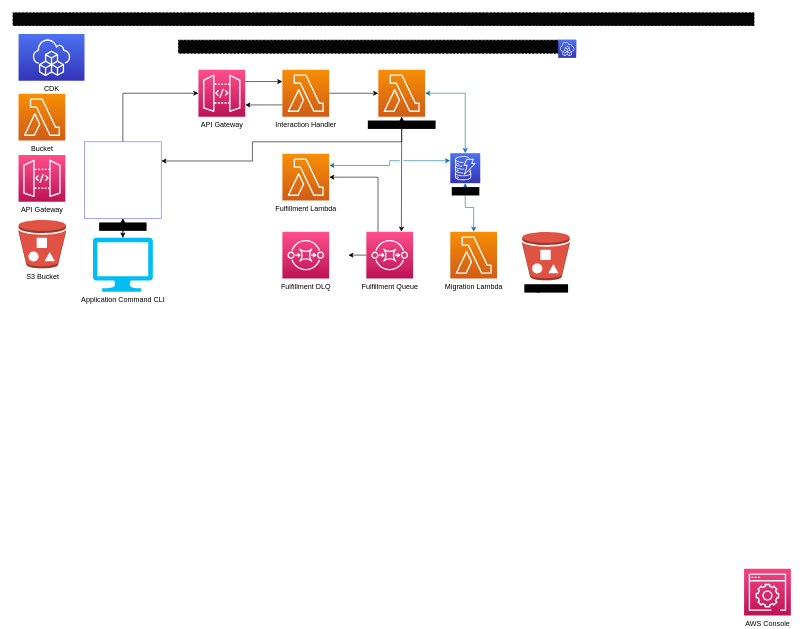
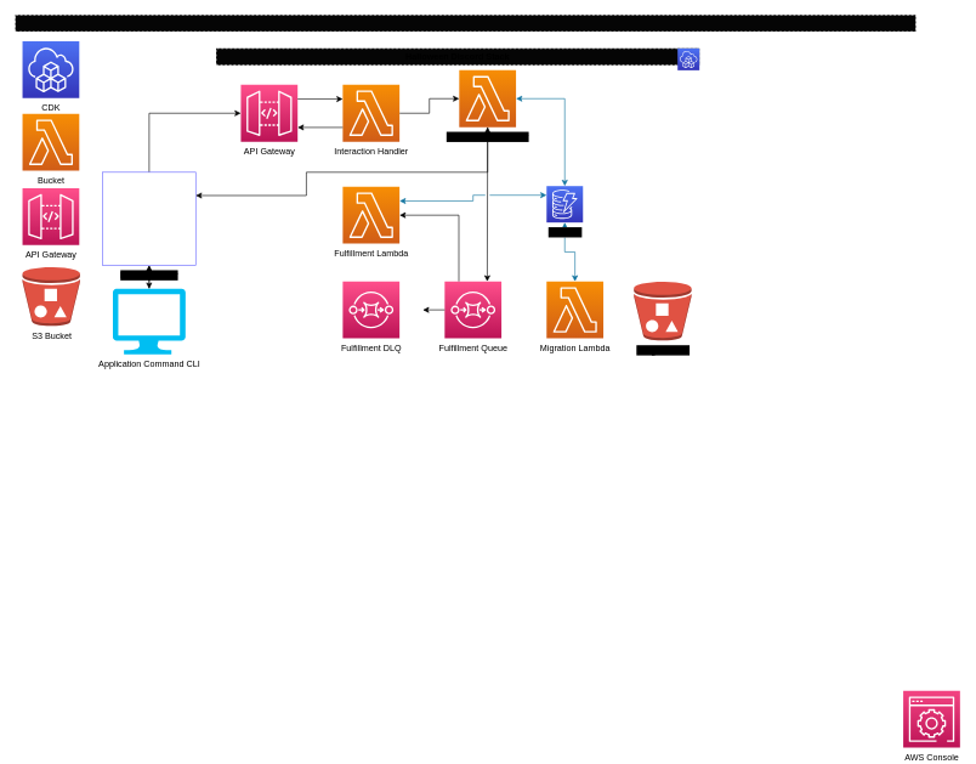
- <mxCell id="5" value="CDK" style="sketch=0;points=[[0,0,0],[0.25,0,0],[0.5,0,0],[0.75,0,0],[1,0,0],[0,1,0],[0.25,1,0],[0.5,1,0],[0.75,1,0],[1,1,0],[0,0.25,0],[0,0.5,0],[0,0.75,0],[1,0.25,0],[1,0.5,0],[1,0.75,0]];outlineConnect=0;fontColor=default;gradientColor=#4D72F3;gradientDirection=north;fillColor=#3334B9;strokeColor=#ffffff;dashed=0;verticalLabelPosition=bottom;verticalAlign=top;align=center;html=1;fontSize=12;fontStyle=0;aspect=fixed;shape=mxgraph.aws4.resourceIcon;resIcon=mxgraph.aws4.cloud_development_kit;labelBackgroundColor=none;rounded=0;" parent="3" vertex="1"><mxGeometry x="10" y="36" width="110" height="78" as="geometry" /></mxCell>
+ <mxCell id="5" value="CDK" style="sketch=0;points=[[0,0,0],[0.25,0,0],[0.5,0,0],[0.75,0,0],[1,0,0],[0,1,0],[0.25,1,0],[0.5,1,0],[0.75,1,0],[1,1,0],[0,0.25,0],[0,0.5,0],[0,0.75,0],[1,0.25,0],[1,0.5,0],[1,0.75,0]];outlineConnect=0;fontColor=default;gradientColor=#4D72F3;gradientDirection=north;fillColor=#3334B9;strokeColor=#ffffff;dashed=0;verticalLabelPosition=bottom;verticalAlign=top;align=center;html=1;fontSize=12;fontStyle=0;aspect=fixed;shape=mxgraph.aws4.resourceIcon;resIcon=mxgraph.aws4.cloud_development_kit;labelBackgroundColor=none;rounded=0;" parent="3" vertex="1"><mxGeometry x="10" y="36" width="78" height="78" as="geometry" /></mxCell>
- <mxCell id="17" value="&lt;span style=&quot;background-color: rgb(0 , 0 , 0)&quot;&gt;Command Processor&lt;/span&gt;" style="sketch=0;points=[[0,0,0],[0.25,0,0],[0.5,0,0],[0.75,0,0],[1,0,0],[0,1,0],[0.25,1,0],[0.5,1,0],[0.75,1,0],[1,1,0],[0,0.25,0],[0,0.5,0],[0,0.75,0],[1,0.25,0],[1,0.5,0],[1,0.75,0]];outlineConnect=0;fontColor=default;gradientColor=#F78E04;gradientDirection=north;fillColor=#D05C17;strokeColor=#ffffff;dashed=0;verticalLabelPosition=bottom;verticalAlign=top;align=center;html=1;fontSize=12;fontStyle=0;aspect=fixed;shape=mxgraph.aws4.resourceIcon;resIcon=mxgraph.aws4.lambda;labelBackgroundColor=default;rounded=0;" parent="9" vertex="1"><mxGeometry x="334" y="50" width="78" height="78" as="geometry" /></mxCell>
+ <mxCell id="17" value="&lt;span style=&quot;background-color: rgb(0 , 0 , 0)&quot;&gt;Command Processor&lt;/span&gt;" style="sketch=0;points=[[0,0,0],[0.25,0,0],[0.5,0,0],[0.75,0,0],[1,0,0],[0,1,0],[0.25,1,0],[0.5,1,0],[0.75,1,0],[1,1,0],[0,0.25,0],[0,0.5,0],[0,0.75,0],[1,0.25,0],[1,0.5,0],[1,0.75,0]];outlineConnect=0;fontColor=default;gradientColor=#F78E04;gradientDirection=north;fillColor=#D05C17;strokeColor=#ffffff;dashed=0;verticalLabelPosition=bottom;verticalAlign=top;align=center;html=1;fontSize=12;fontStyle=0;aspect=fixed;shape=mxgraph.aws4.resourceIcon;resIcon=mxgraph.aws4.lambda;labelBackgroundColor=default;rounded=0;" parent="9" vertex="1"><mxGeometry x="334" y="30" width="78" height="78" as="geometry" /></mxCell>
